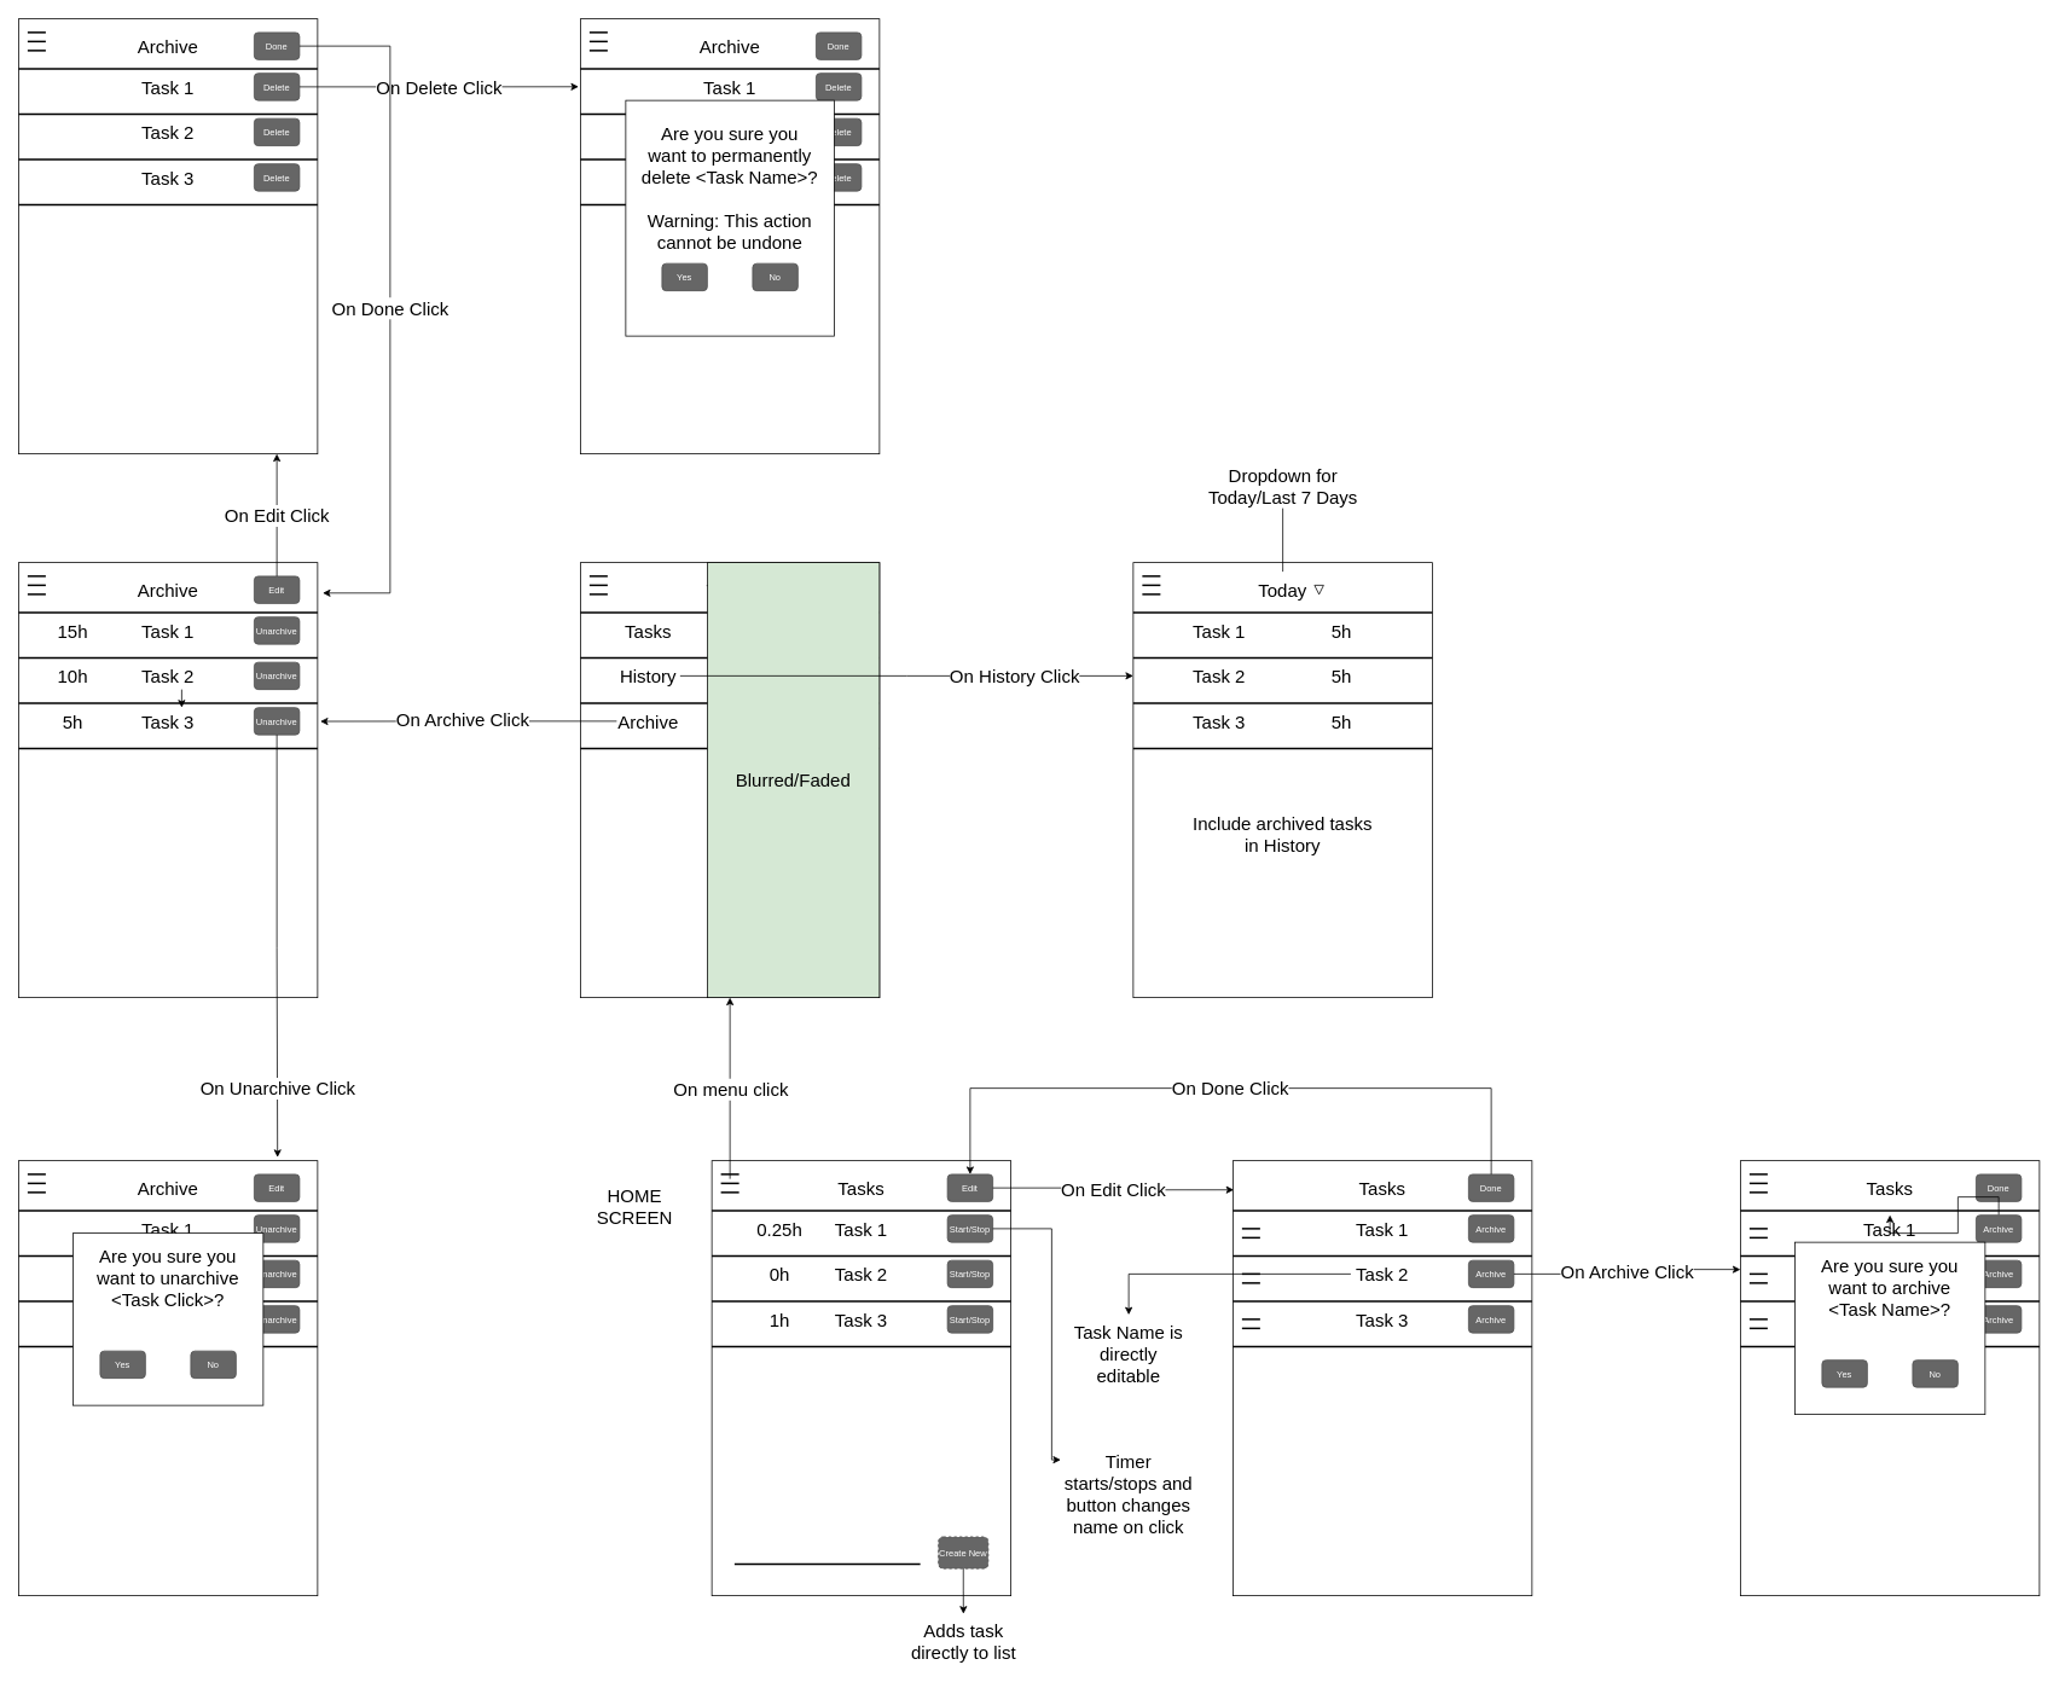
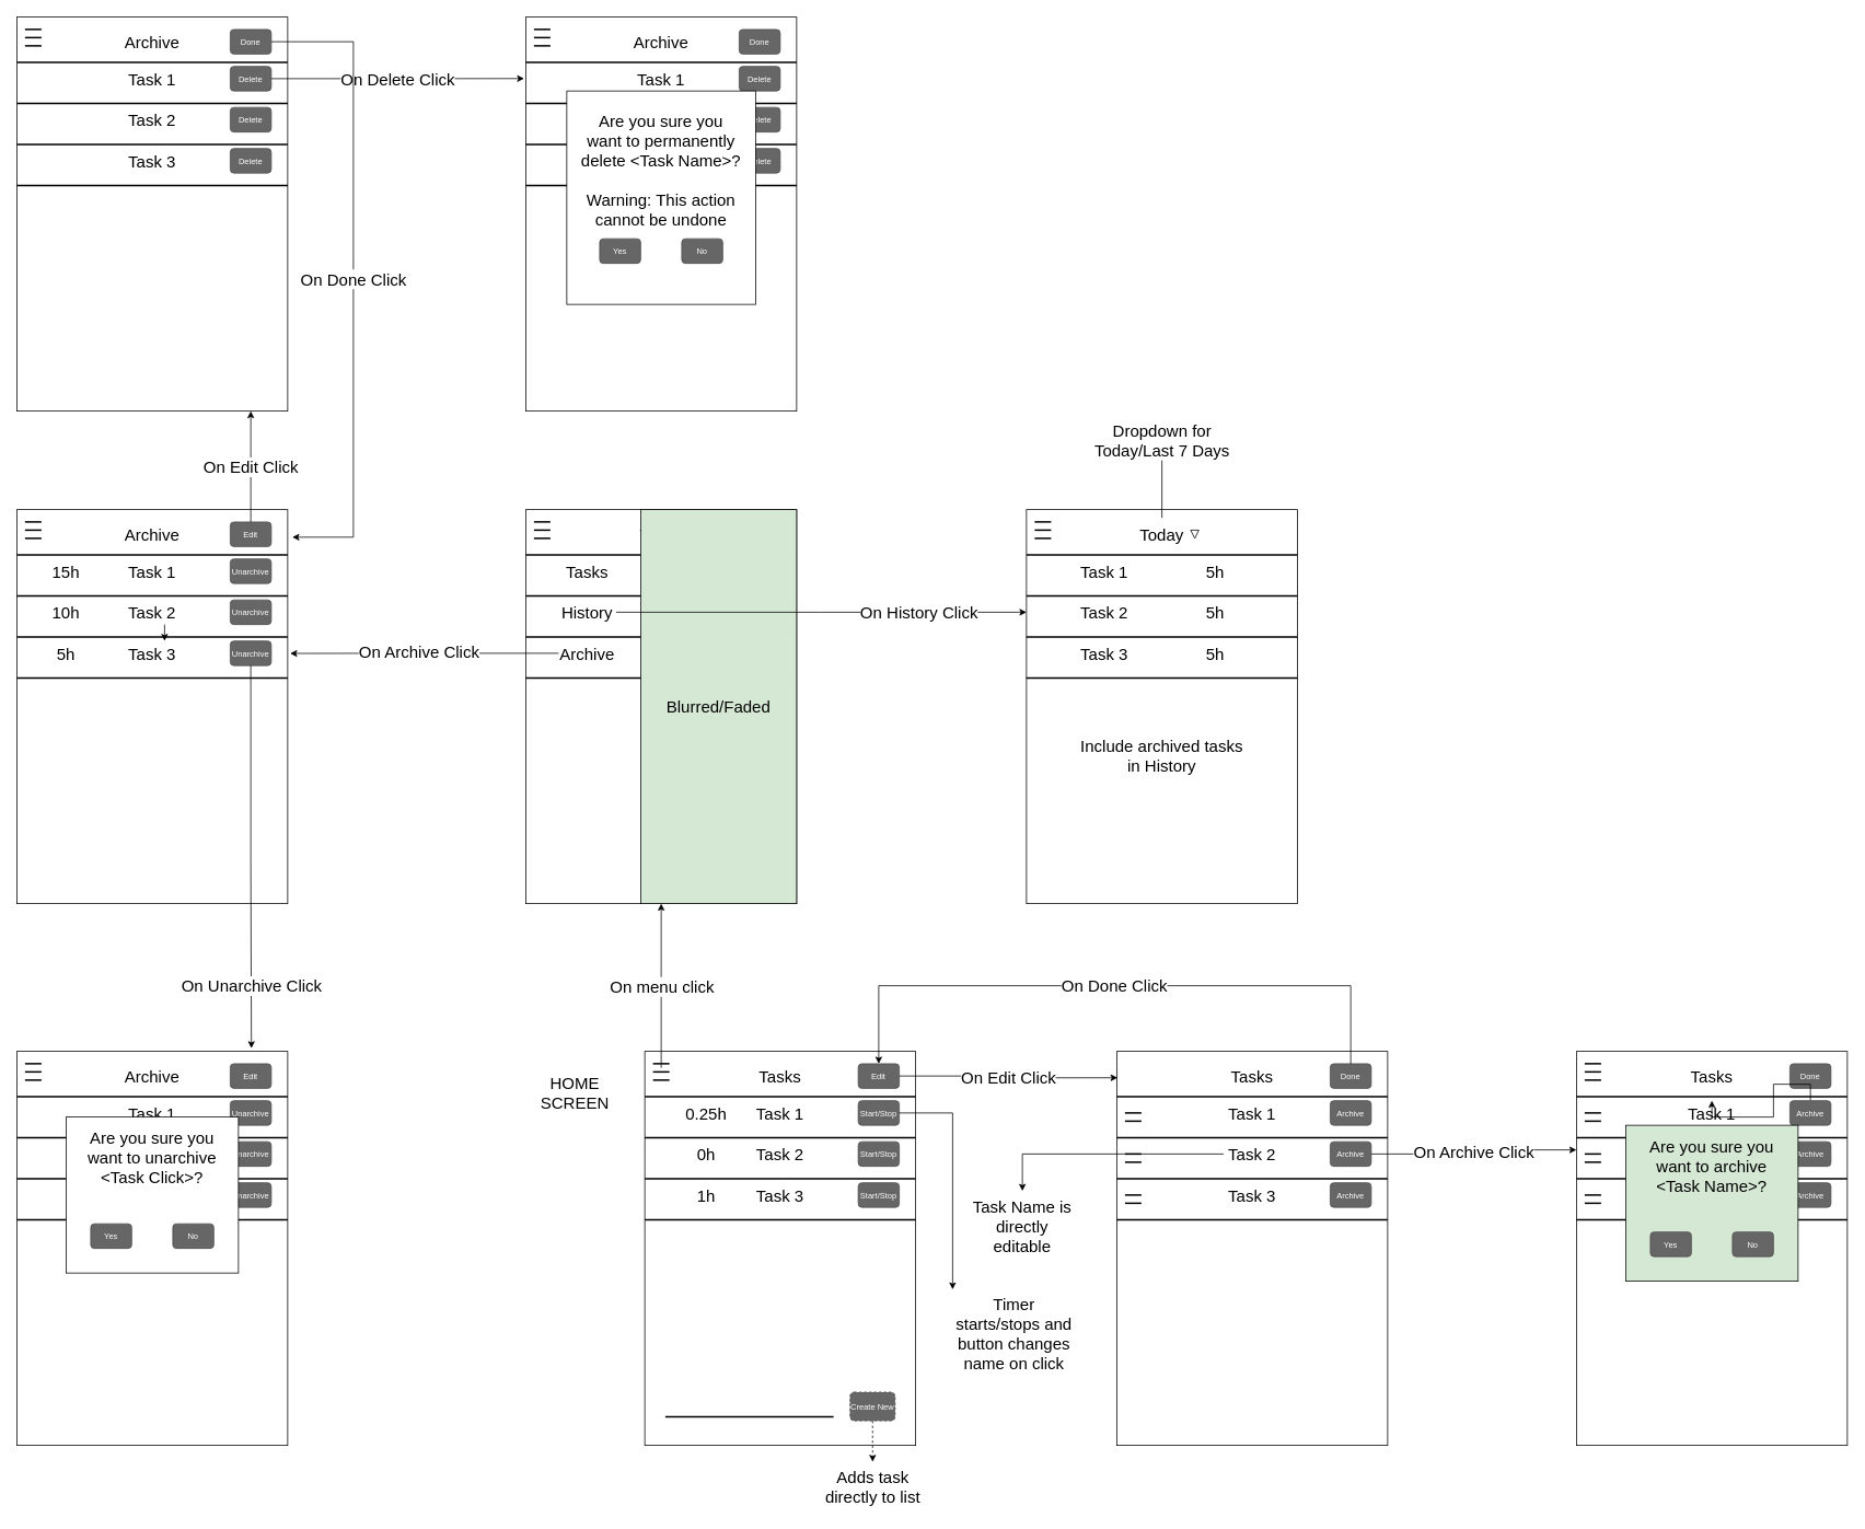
- <mxCell id="99" value="Are you sure you&lt;br&gt;want to archive&lt;br&gt;&amp;lt;Task Name&amp;gt;?&lt;br&gt;&lt;br&gt;&lt;br&gt;&lt;br&gt;&lt;p style=&quot;line-height: 0.7&quot;&gt;&lt;/p&gt;&lt;p&gt;&lt;/p&gt;" style="rounded=0;whiteSpace=wrap;html=1;fontSize=20;" vertex="1" parent="72"><mxGeometry x="60" y="90" width="210" height="190" as="geometry" /></mxCell>
+ <mxCell id="99" value="Are you sure you&lt;br&gt;want to archive&lt;br&gt;&amp;lt;Task Name&amp;gt;?&lt;br&gt;&lt;br&gt;&lt;br&gt;&lt;br&gt;&lt;p style=&quot;line-height: 0.7&quot;&gt;&lt;/p&gt;&lt;p&gt;&lt;/p&gt;" style="rounded=0;whiteSpace=wrap;html=1;fontSize=20;fillColor=#d5e8d4;" vertex="1" parent="72"><mxGeometry x="60" y="90" width="210" height="190" as="geometry" /></mxCell>
- <mxCell id="108" value="Timer starts/stops and button changes name on click" style="text;html=1;strokeColor=none;fillColor=none;align=center;verticalAlign=middle;whiteSpace=wrap;rounded=0;fontSize=20;" vertex="1" parent="1"><mxGeometry x="1170" y="1595" width="150" height="105" as="geometry" /></mxCell>
+ <mxCell id="108" value="Timer starts/stops and button changes name on click" style="text;html=1;strokeColor=none;fillColor=none;align=center;verticalAlign=middle;whiteSpace=wrap;rounded=0;fontSize=20;" vertex="1" parent="1"><mxGeometry x="1160" y="1570" width="150" height="105" as="geometry" /></mxCell>
- <mxCell id="105" style="edgeStyle=orthogonalEdgeStyle;rounded=0;orthogonalLoop=1;jettySize=auto;html=1;fontSize=20;" edge="1" parent="1" source="25" target="106"><mxGeometry relative="1" as="geometry"><mxPoint x="1062.5" y="1830" as="targetPoint" /></mxGeometry></mxCell>
+ <mxCell id="105" style="edgeStyle=orthogonalEdgeStyle;rounded=0;orthogonalLoop=1;jettySize=auto;html=1;fontSize=20;dashed=1;" edge="1" parent="1" source="25" target="106"><mxGeometry relative="1" as="geometry"><mxPoint x="1062.5" y="1830" as="targetPoint" /></mxGeometry></mxCell>
